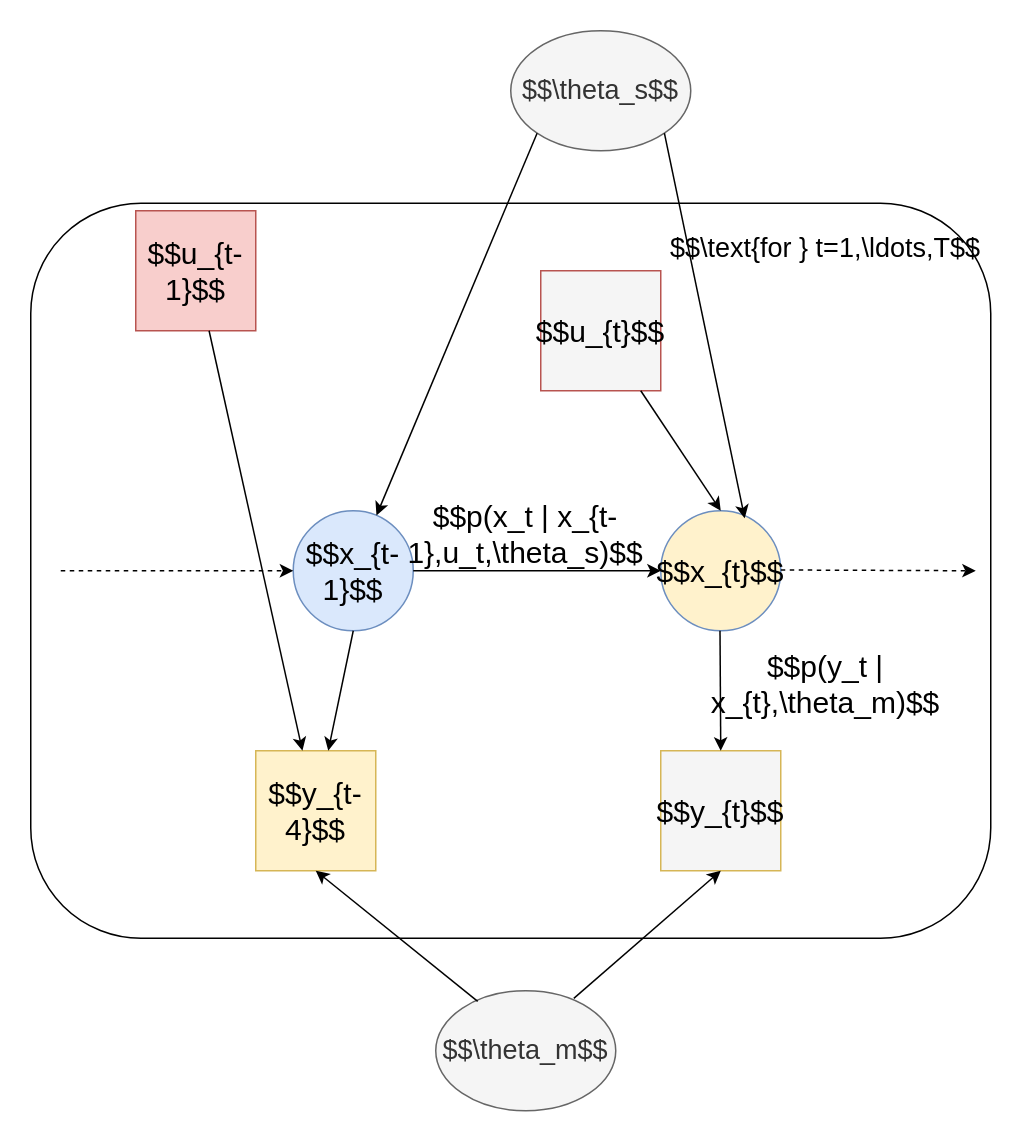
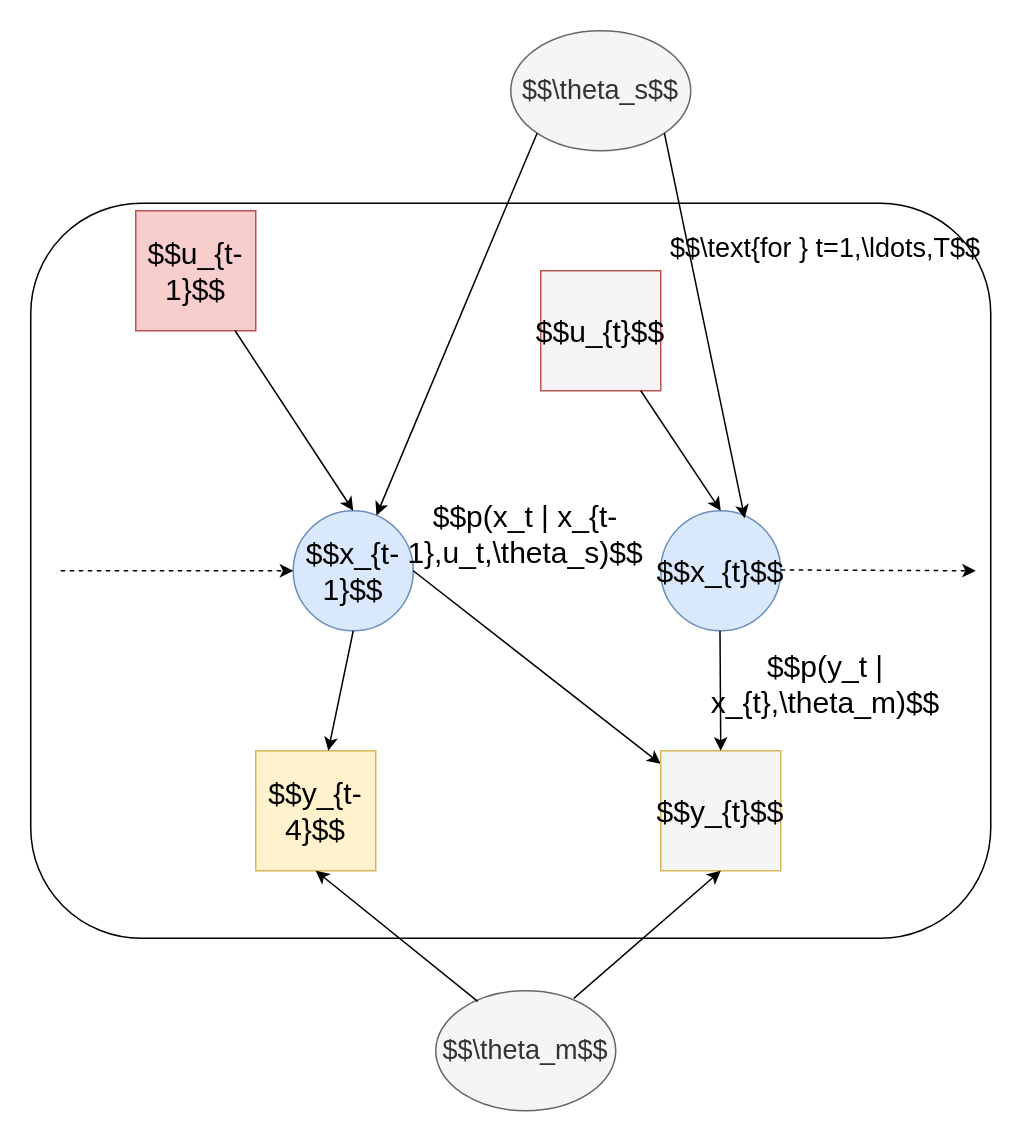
- <mxCell id="14" value="" style="endArrow=classic;html=1;rounded=0;" parent="1" source="13" target="6" edge="1"><mxGeometry width="50" height="50" relative="1" as="geometry"><mxPoint x="460" y="970" as="sourcePoint" /><mxPoint x="510" y="920" as="targetPoint" /></mxGeometry></mxCell>
+ <mxCell id="14" value="" style="endArrow=classic;html=1;rounded=0;entryX=0.5;entryY=0;entryDx=0;entryDy=0;" parent="1" source="13" target="3" edge="1"><mxGeometry width="50" height="50" relative="1" as="geometry"><mxPoint x="460" y="970" as="sourcePoint" /><mxPoint x="510" y="920" as="targetPoint" /></mxGeometry></mxCell>
- <mxCell id="5" value="" style="endArrow=classic;html=1;rounded=0;fontSize=16;exitX=1;exitY=0.5;exitDx=0;exitDy=0;entryX=0;entryY=0.5;entryDx=0;entryDy=0;" parent="1" source="3" target="4" edge="1"><mxGeometry width="50" height="50" relative="1" as="geometry"><mxPoint x="400" y="980" as="sourcePoint" /><mxPoint x="450" y="930" as="targetPoint" /></mxGeometry></mxCell>
+ <mxCell id="5" value="" style="endArrow=classic;html=1;rounded=0;fontSize=16;exitX=1;exitY=0.5;exitDx=0;exitDy=0;" parent="1" source="3" target="7" edge="1"><mxGeometry width="50" height="50" relative="1" as="geometry"><mxPoint x="400" y="980" as="sourcePoint" /><mxPoint x="450" y="930" as="targetPoint" /></mxGeometry></mxCell>
- <mxCell id="4" value="&lt;font style=&quot;font-size: 20px;&quot;&gt;$$x_{t}$$&lt;/font&gt;" style="ellipse;whiteSpace=wrap;html=1;aspect=fixed;fontFamily=Helvetica;fontSize=12;fontColor=default;align=center;strokeColor=#6c8ebf;fillColor=#fff2cc;" parent="1" vertex="1"><mxGeometry x="440" y="340" width="80" height="80" as="geometry" /></mxCell>
+ <mxCell id="4" value="&lt;font style=&quot;font-size: 20px;&quot;&gt;$$x_{t}$$&lt;/font&gt;" style="ellipse;whiteSpace=wrap;html=1;aspect=fixed;fontFamily=Helvetica;fontSize=12;fontColor=default;align=center;strokeColor=#6c8ebf;fillColor=#dae8fc;" parent="1" vertex="1"><mxGeometry x="440" y="340" width="80" height="80" as="geometry" /></mxCell>
